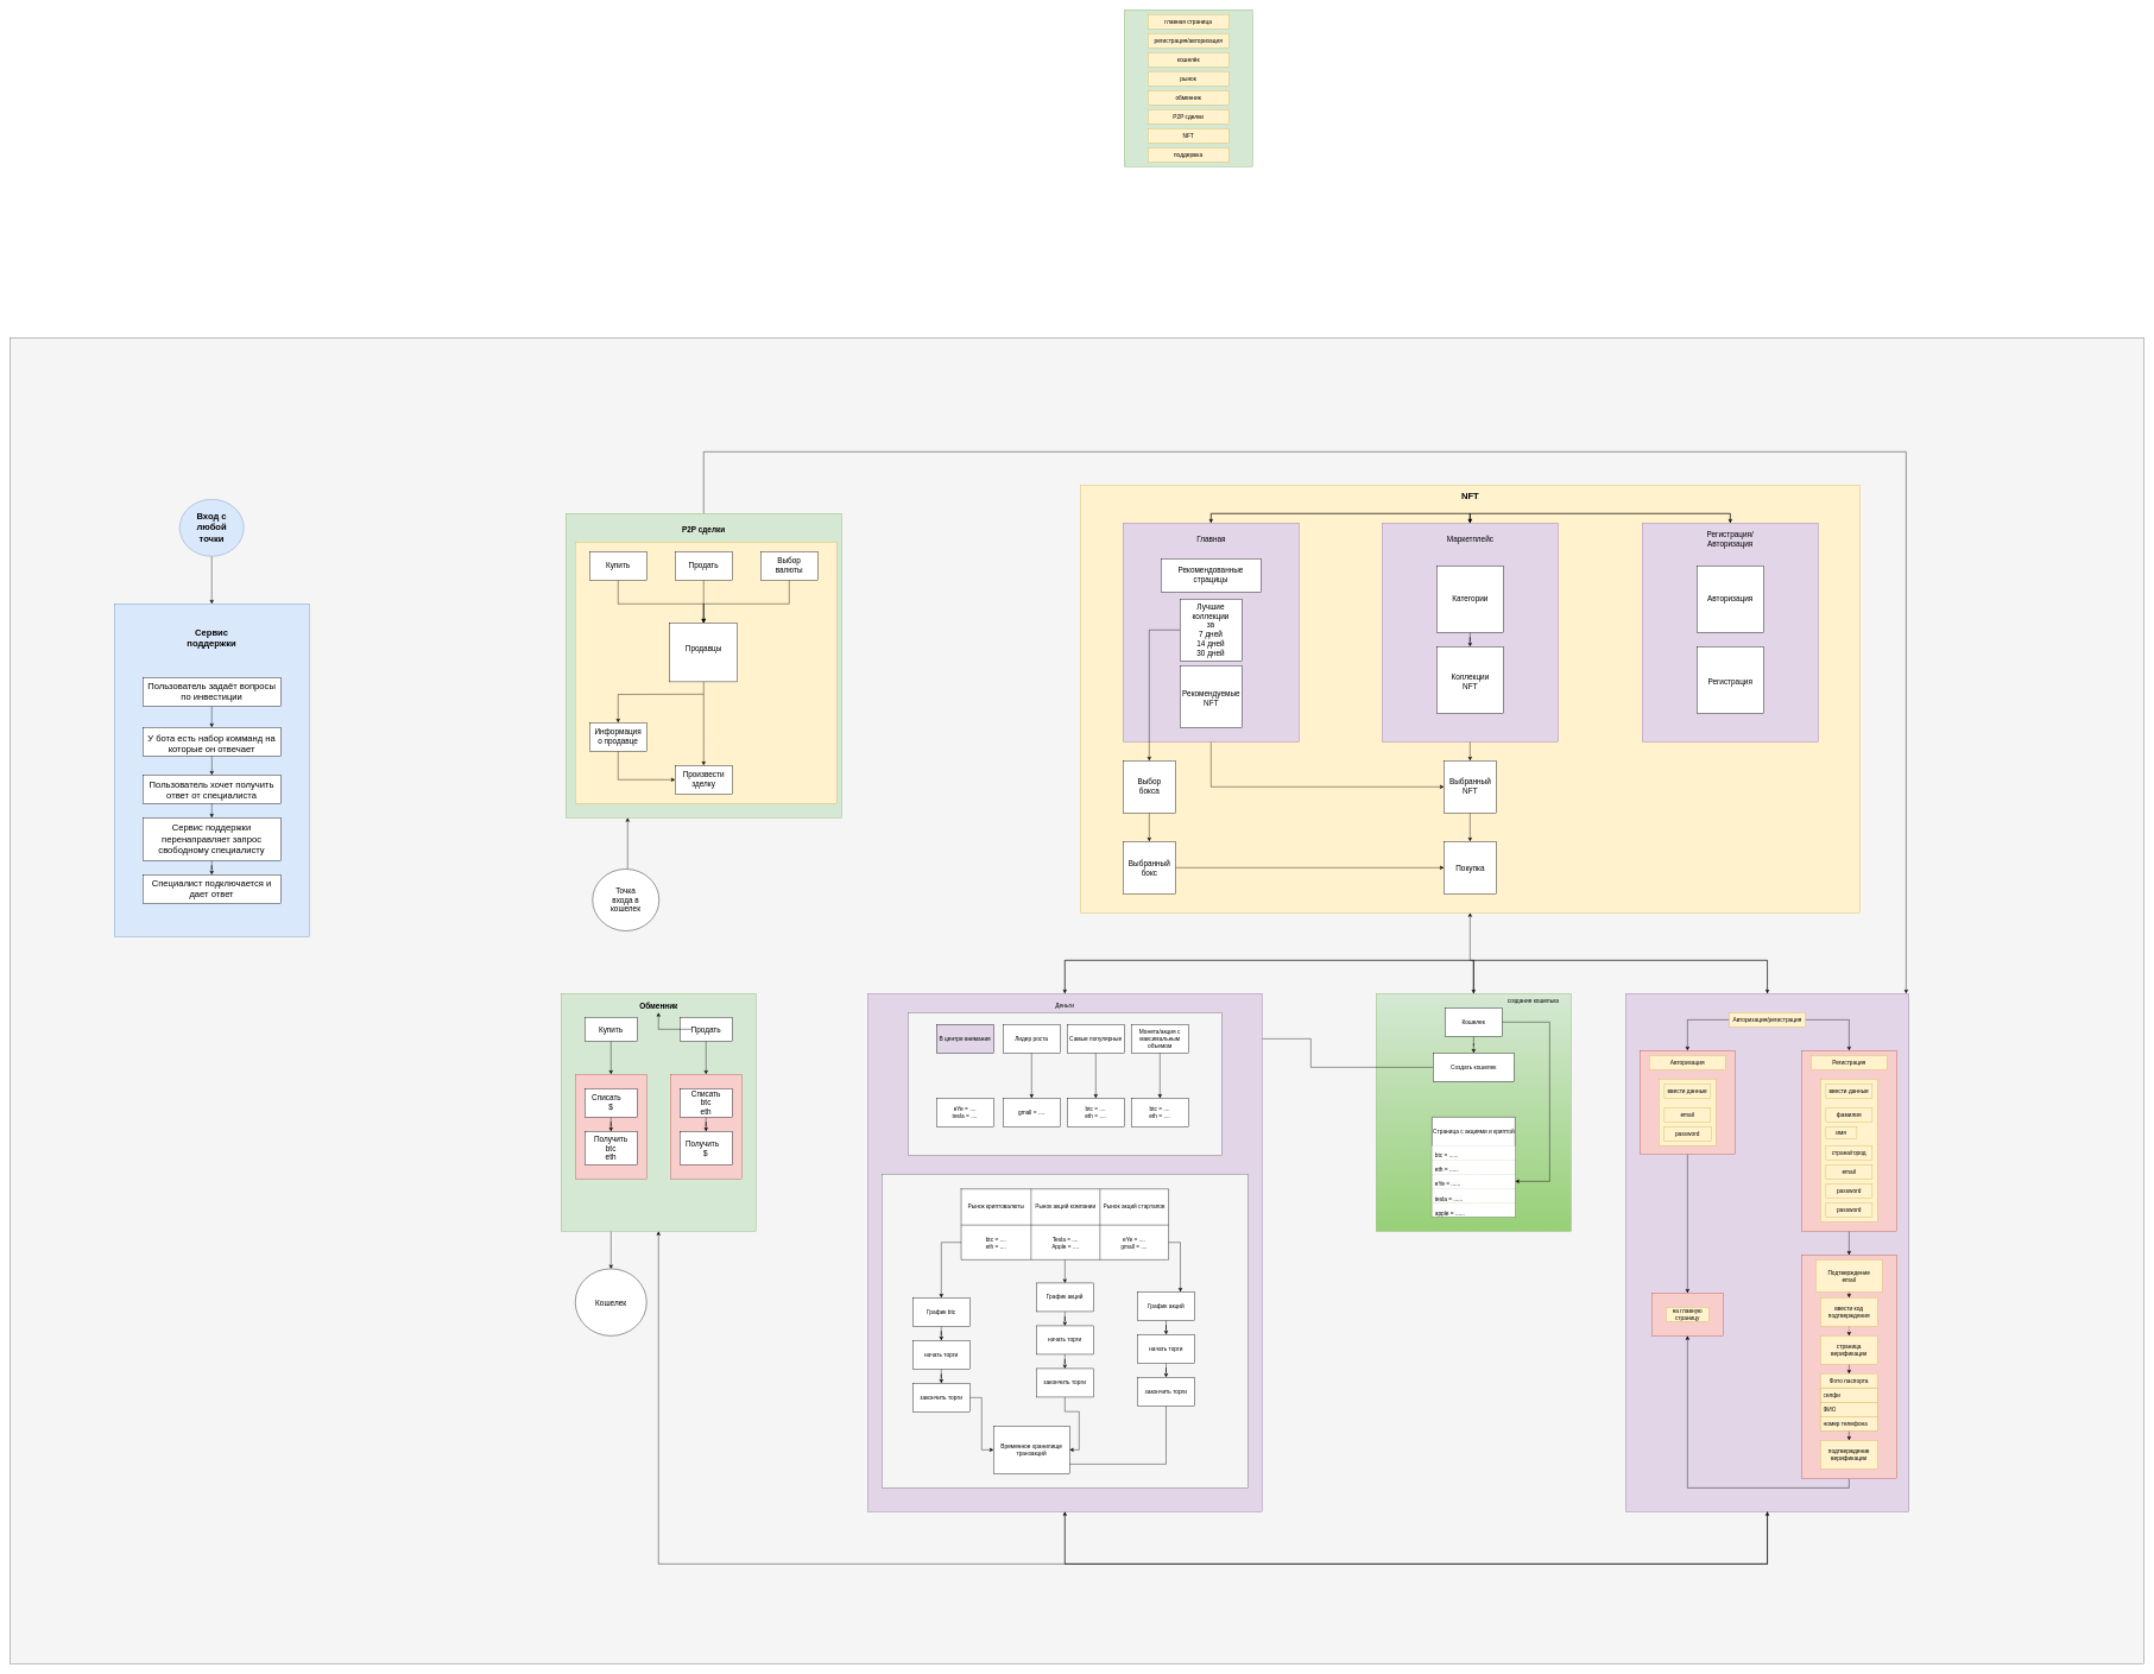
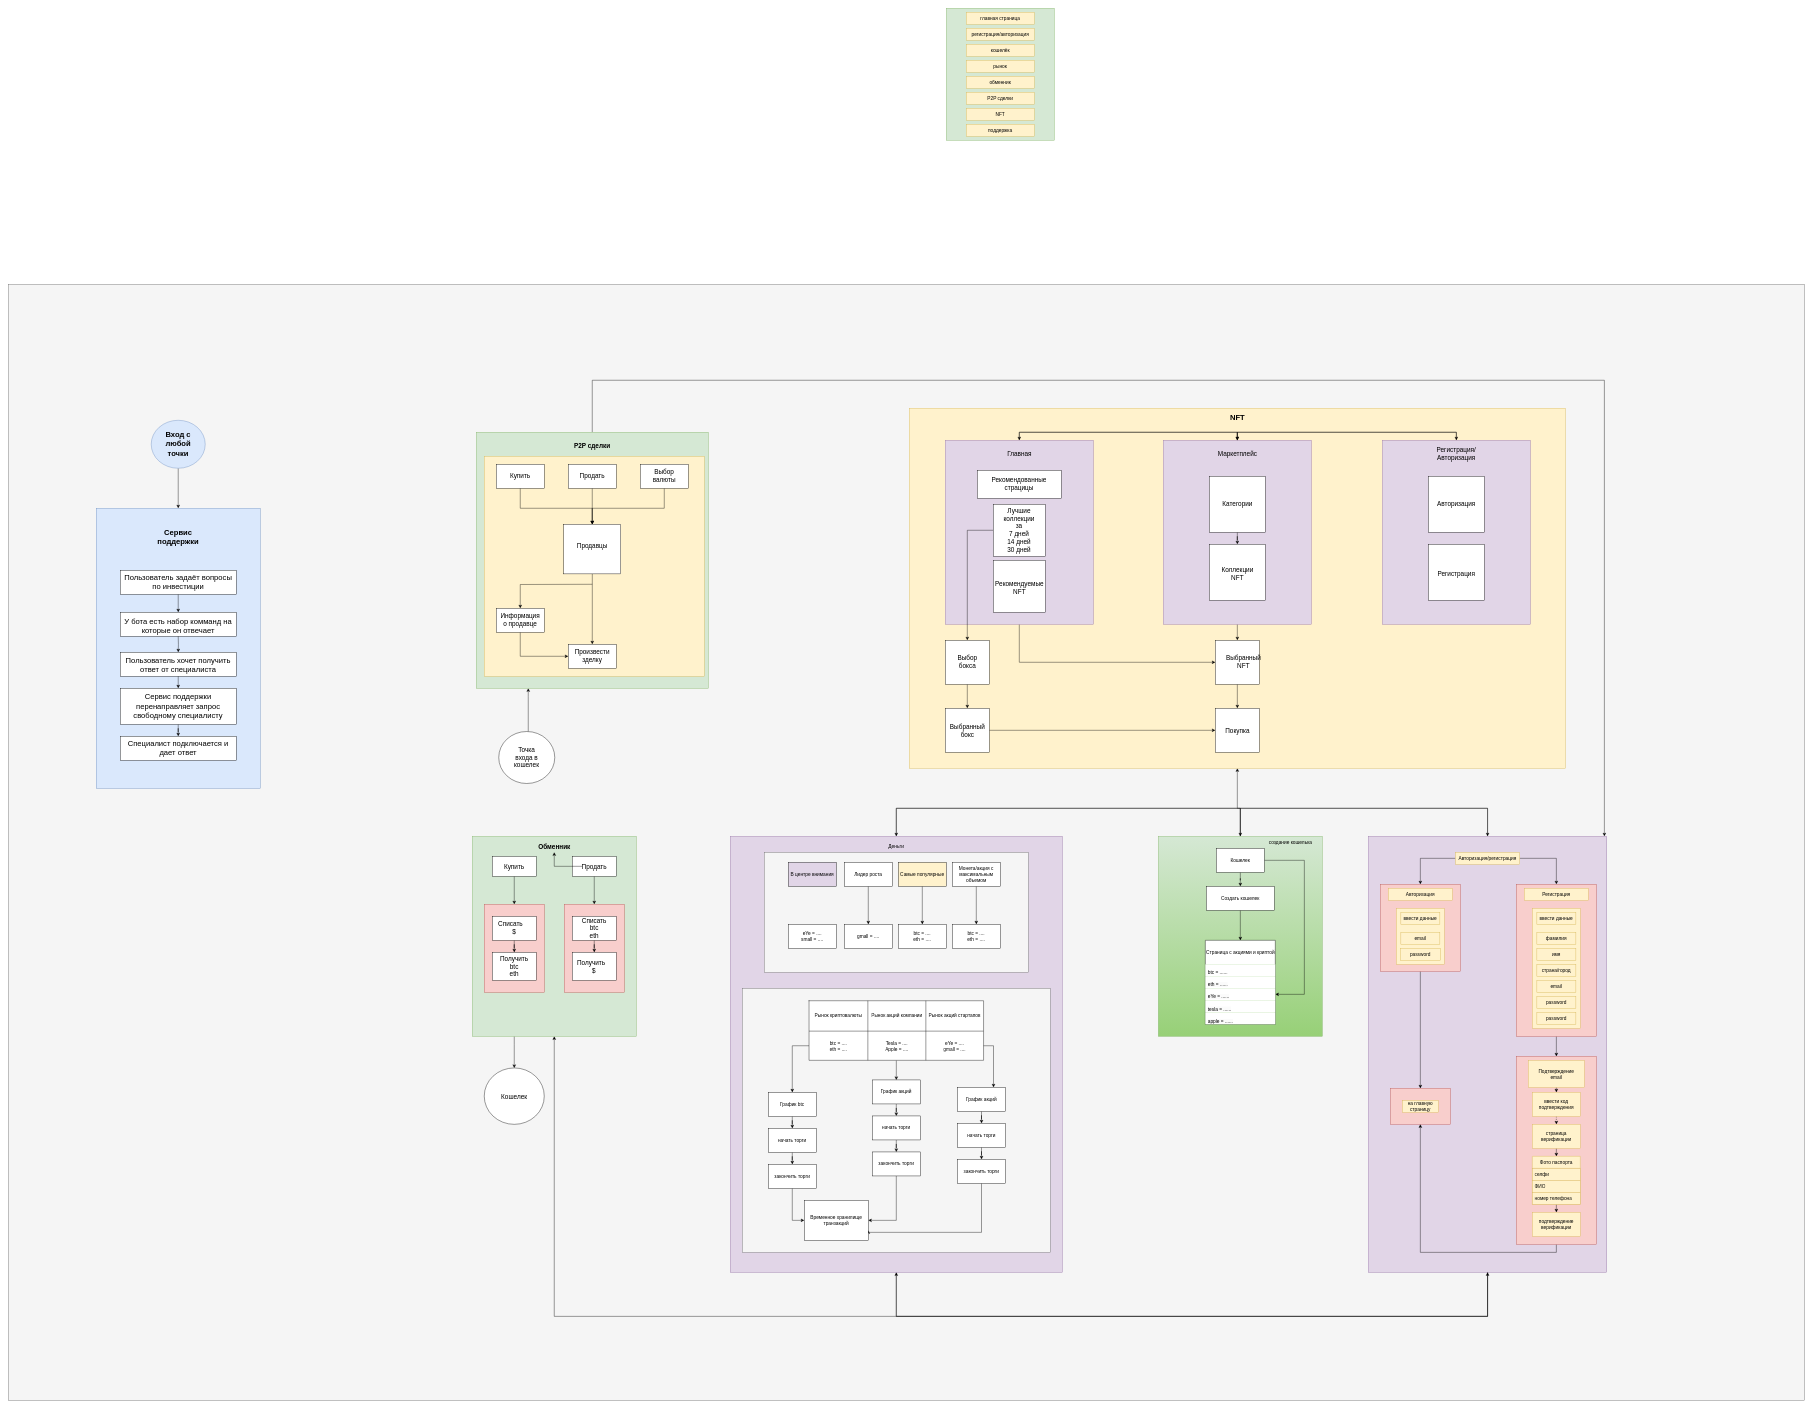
- <mxCell id="209" value="Выбранный NFT" style="text;html=1;strokeColor=none;fillColor=none;align=center;verticalAlign=middle;whiteSpace=wrap;rounded=0;shadow=0;glass=0;sketch=0;fontSize=16;" vertex="1" parent="1"><mxGeometry x="3062.5" y="1640" width="60" height="30" as="geometry" /></mxCell>
+ <mxCell id="209" value="Выбранный NFT" style="text;html=1;strokeColor=none;fillColor=none;align=center;verticalAlign=middle;whiteSpace=wrap;rounded=0;shadow=0;glass=0;sketch=0;fontSize=16;" vertex="1" parent="1"><mxGeometry x="3077.5" y="1640" width="60" height="30" as="geometry" /></mxCell>
- <mxCell id="66" value="Самые популярные" style="rounded=0;whiteSpace=wrap;html=1;" vertex="1" parent="1"><mxGeometry x="2245" y="2155" width="120" height="60" as="geometry" /></mxCell>
+ <mxCell id="66" value="Самые популярные" style="rounded=0;whiteSpace=wrap;html=1;fillColor=#fff2cc;" vertex="1" parent="1"><mxGeometry x="2245" y="2155" width="120" height="60" as="geometry" /></mxCell>
- <mxCell id="50" style="edgeStyle=orthogonalEdgeStyle;rounded=0;orthogonalLoop=1;jettySize=auto;html=1;" edge="1" parent="1" source="51" target="68"><mxGeometry relative="1" as="geometry" /></mxCell>
+ <mxCell id="50" style="edgeStyle=orthogonalEdgeStyle;rounded=0;orthogonalLoop=1;jettySize=auto;html=1;" edge="1" parent="1" source="51" target="52"><mxGeometry relative="1" as="geometry" /></mxCell>
- <mxCell id="71" value="eYe = ....&lt;br style=&quot;border-color: var(--border-color);&quot;&gt;tesla = ...." style="rounded=0;whiteSpace=wrap;html=1;" vertex="1" parent="1"><mxGeometry x="1970" y="2310" width="120" height="60" as="geometry" /></mxCell>
+ <mxCell id="71" value="eYe = ....&lt;br style=&quot;border-color: var(--border-color);&quot;&gt;small = ...." style="rounded=0;whiteSpace=wrap;html=1;" vertex="1" parent="1"><mxGeometry x="1970" y="2310" width="120" height="60" as="geometry" /></mxCell>
- <mxCell id="24" value="имя" style="text;html=1;strokeColor=#d6b656;fillColor=#fff2cc;align=center;verticalAlign=middle;whiteSpace=wrap;rounded=0;" vertex="1" parent="1"><mxGeometry x="3841.25" y="2370" width="65" height="25" as="geometry" /></mxCell>
+ <mxCell id="24" value="имя" style="text;html=1;strokeColor=#d6b656;fillColor=#fff2cc;align=center;verticalAlign=middle;whiteSpace=wrap;rounded=0;" vertex="1" parent="1"><mxGeometry x="3841.25" y="2370" width="97.5" height="30" as="geometry" /></mxCell>
- <mxCell id="108" value="Временное хранилище транзакций" style="rounded=0;whiteSpace=wrap;html=1;shadow=0;glass=0;sketch=0;strokeColor=default;fillColor=default;gradientColor=none;" vertex="1" parent="1"><mxGeometry x="2090" y="3000" width="160" height="100" as="geometry" /></mxCell>
+ <mxCell id="108" value="Временное хранилище транзакций" style="rounded=0;whiteSpace=wrap;html=1;shadow=0;glass=0;sketch=0;strokeColor=default;fillColor=default;gradientColor=none;" vertex="1" parent="1"><mxGeometry x="2010" y="3000" width="160" height="100" as="geometry" /></mxCell>
